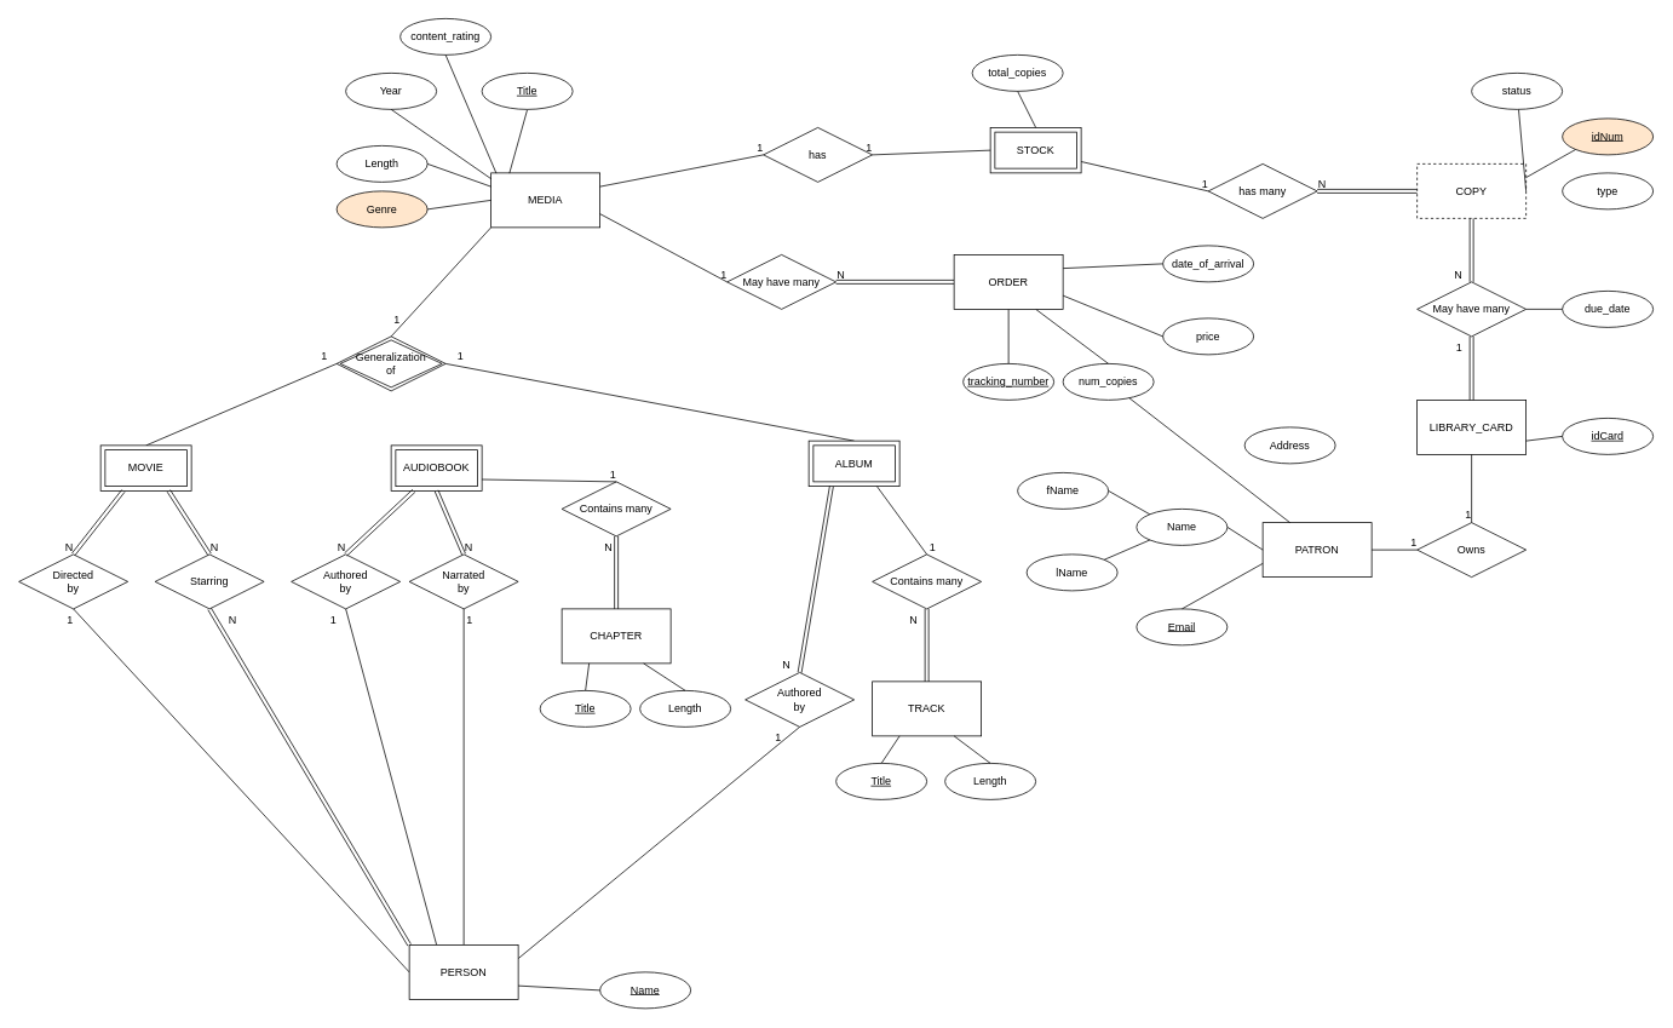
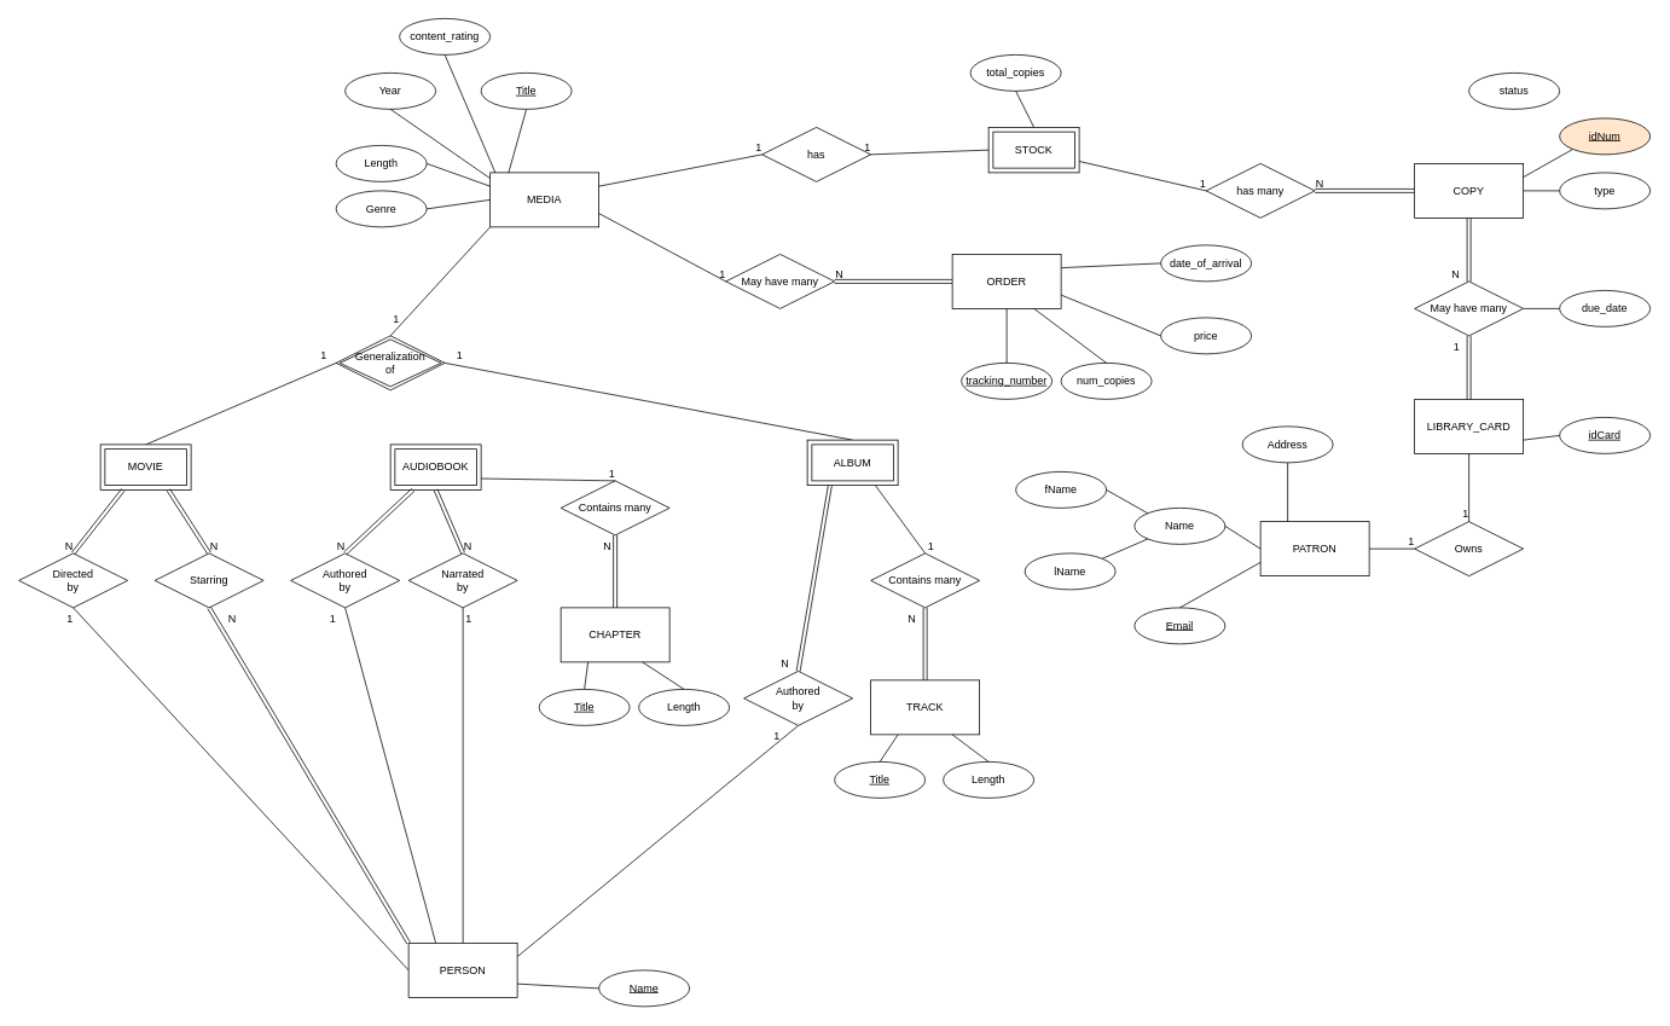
- <mxCell id="97" value="" style="endArrow=none;html=1;rounded=0;exitX=1;exitY=0.5;exitDx=0;exitDy=0;" parent="1" source="90" target="129" edge="1"><mxGeometry relative="1" as="geometry"><mxPoint x="1560" y="390" as="sourcePoint" /><mxPoint x="1720" y="390" as="targetPoint" /></mxGeometry></mxCell>
+ <mxCell id="97" value="" style="endArrow=none;html=1;rounded=0;exitX=1;exitY=0.5;exitDx=0;exitDy=0;entryX=0;entryY=0.5;entryDx=0;entryDy=0;" parent="1" source="90" target="94" edge="1"><mxGeometry relative="1" as="geometry"><mxPoint x="1560" y="390" as="sourcePoint" /><mxPoint x="1720" y="390" as="targetPoint" /></mxGeometry></mxCell>
- <mxCell id="90" value="COPY" style="rounded=0;whiteSpace=wrap;html=1;dashed=1;" parent="1" vertex="1"><mxGeometry x="1560" y="180" width="120" height="60" as="geometry" /></mxCell>
+ <mxCell id="90" value="COPY" style="rounded=0;whiteSpace=wrap;html=1;" parent="1" vertex="1"><mxGeometry x="1560" y="180" width="120" height="60" as="geometry" /></mxCell>
- <mxCell id="16" value="Genre" style="ellipse;whiteSpace=wrap;html=1;align=center;fillColor=#ffe6cc;" parent="1" vertex="1"><mxGeometry x="370" y="210" width="100" height="40" as="geometry" /></mxCell>
+ <mxCell id="16" value="Genre" style="ellipse;whiteSpace=wrap;html=1;align=center;" parent="1" vertex="1"><mxGeometry x="370" y="210" width="100" height="40" as="geometry" /></mxCell>
- <mxCell id="107" value="" style="endArrow=none;html=1;rounded=0;exitX=0.25;exitY=0;exitDx=0;exitDy=0;" parent="1" source="99" target="73" edge="1"><mxGeometry relative="1" as="geometry"><mxPoint x="1550" y="520" as="sourcePoint" /><mxPoint x="1710" y="520" as="targetPoint" /></mxGeometry></mxCell>
+ <mxCell id="107" value="" style="endArrow=none;html=1;rounded=0;exitX=0.25;exitY=0;exitDx=0;exitDy=0;entryX=0.5;entryY=1;entryDx=0;entryDy=0;" parent="1" source="99" target="106" edge="1"><mxGeometry relative="1" as="geometry"><mxPoint x="1550" y="520" as="sourcePoint" /><mxPoint x="1710" y="520" as="targetPoint" /></mxGeometry></mxCell>
